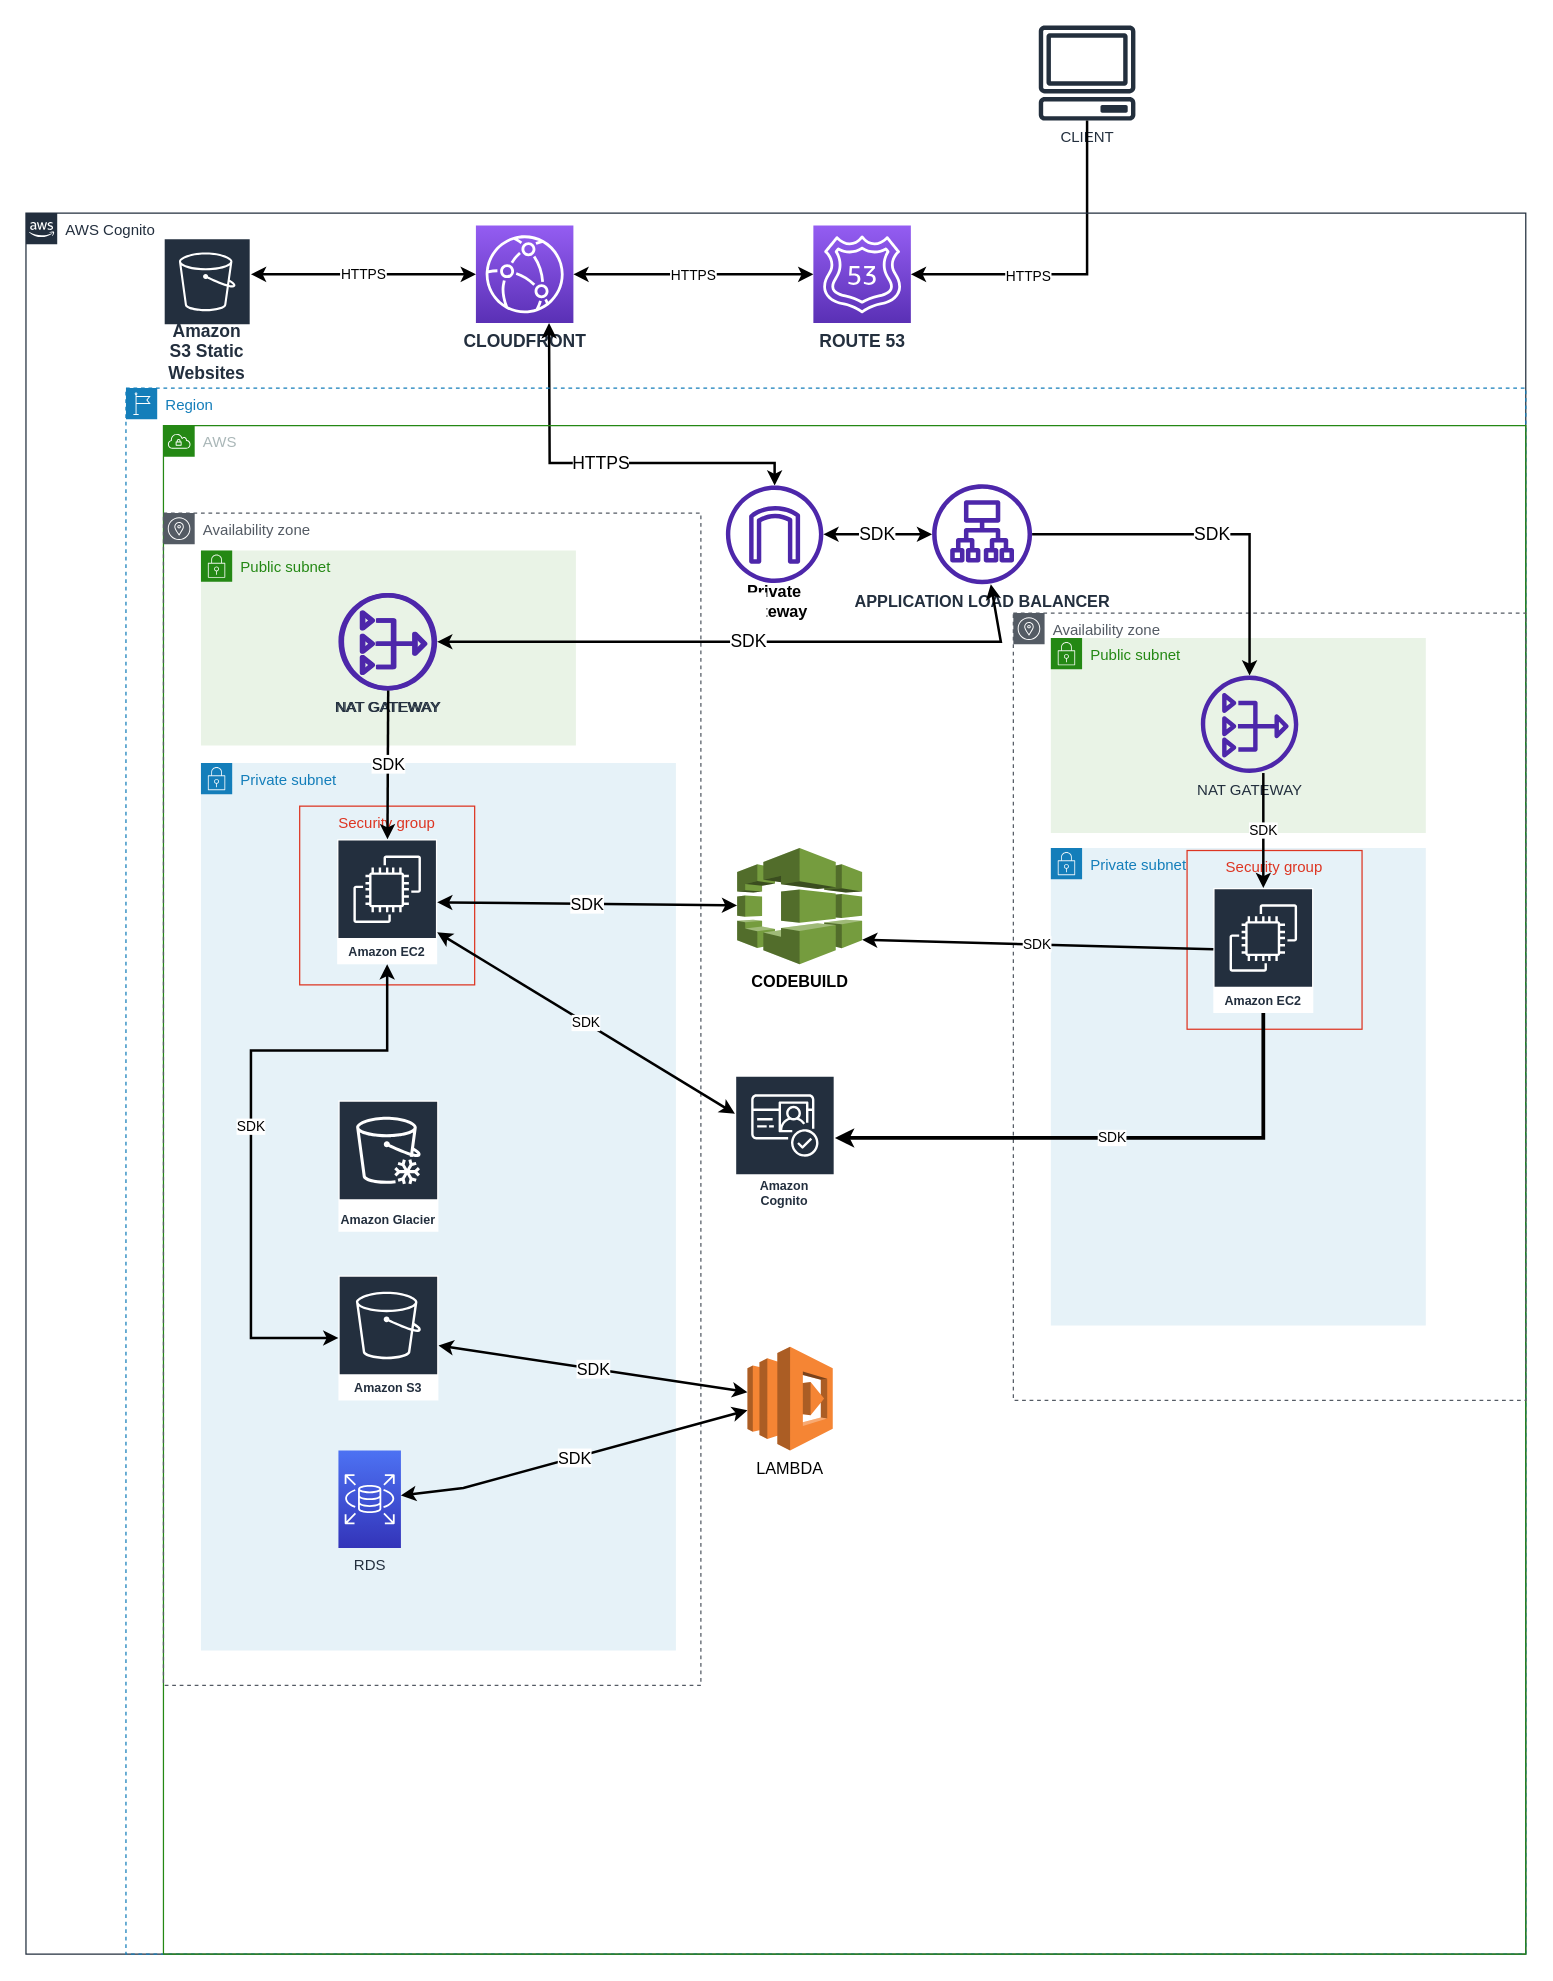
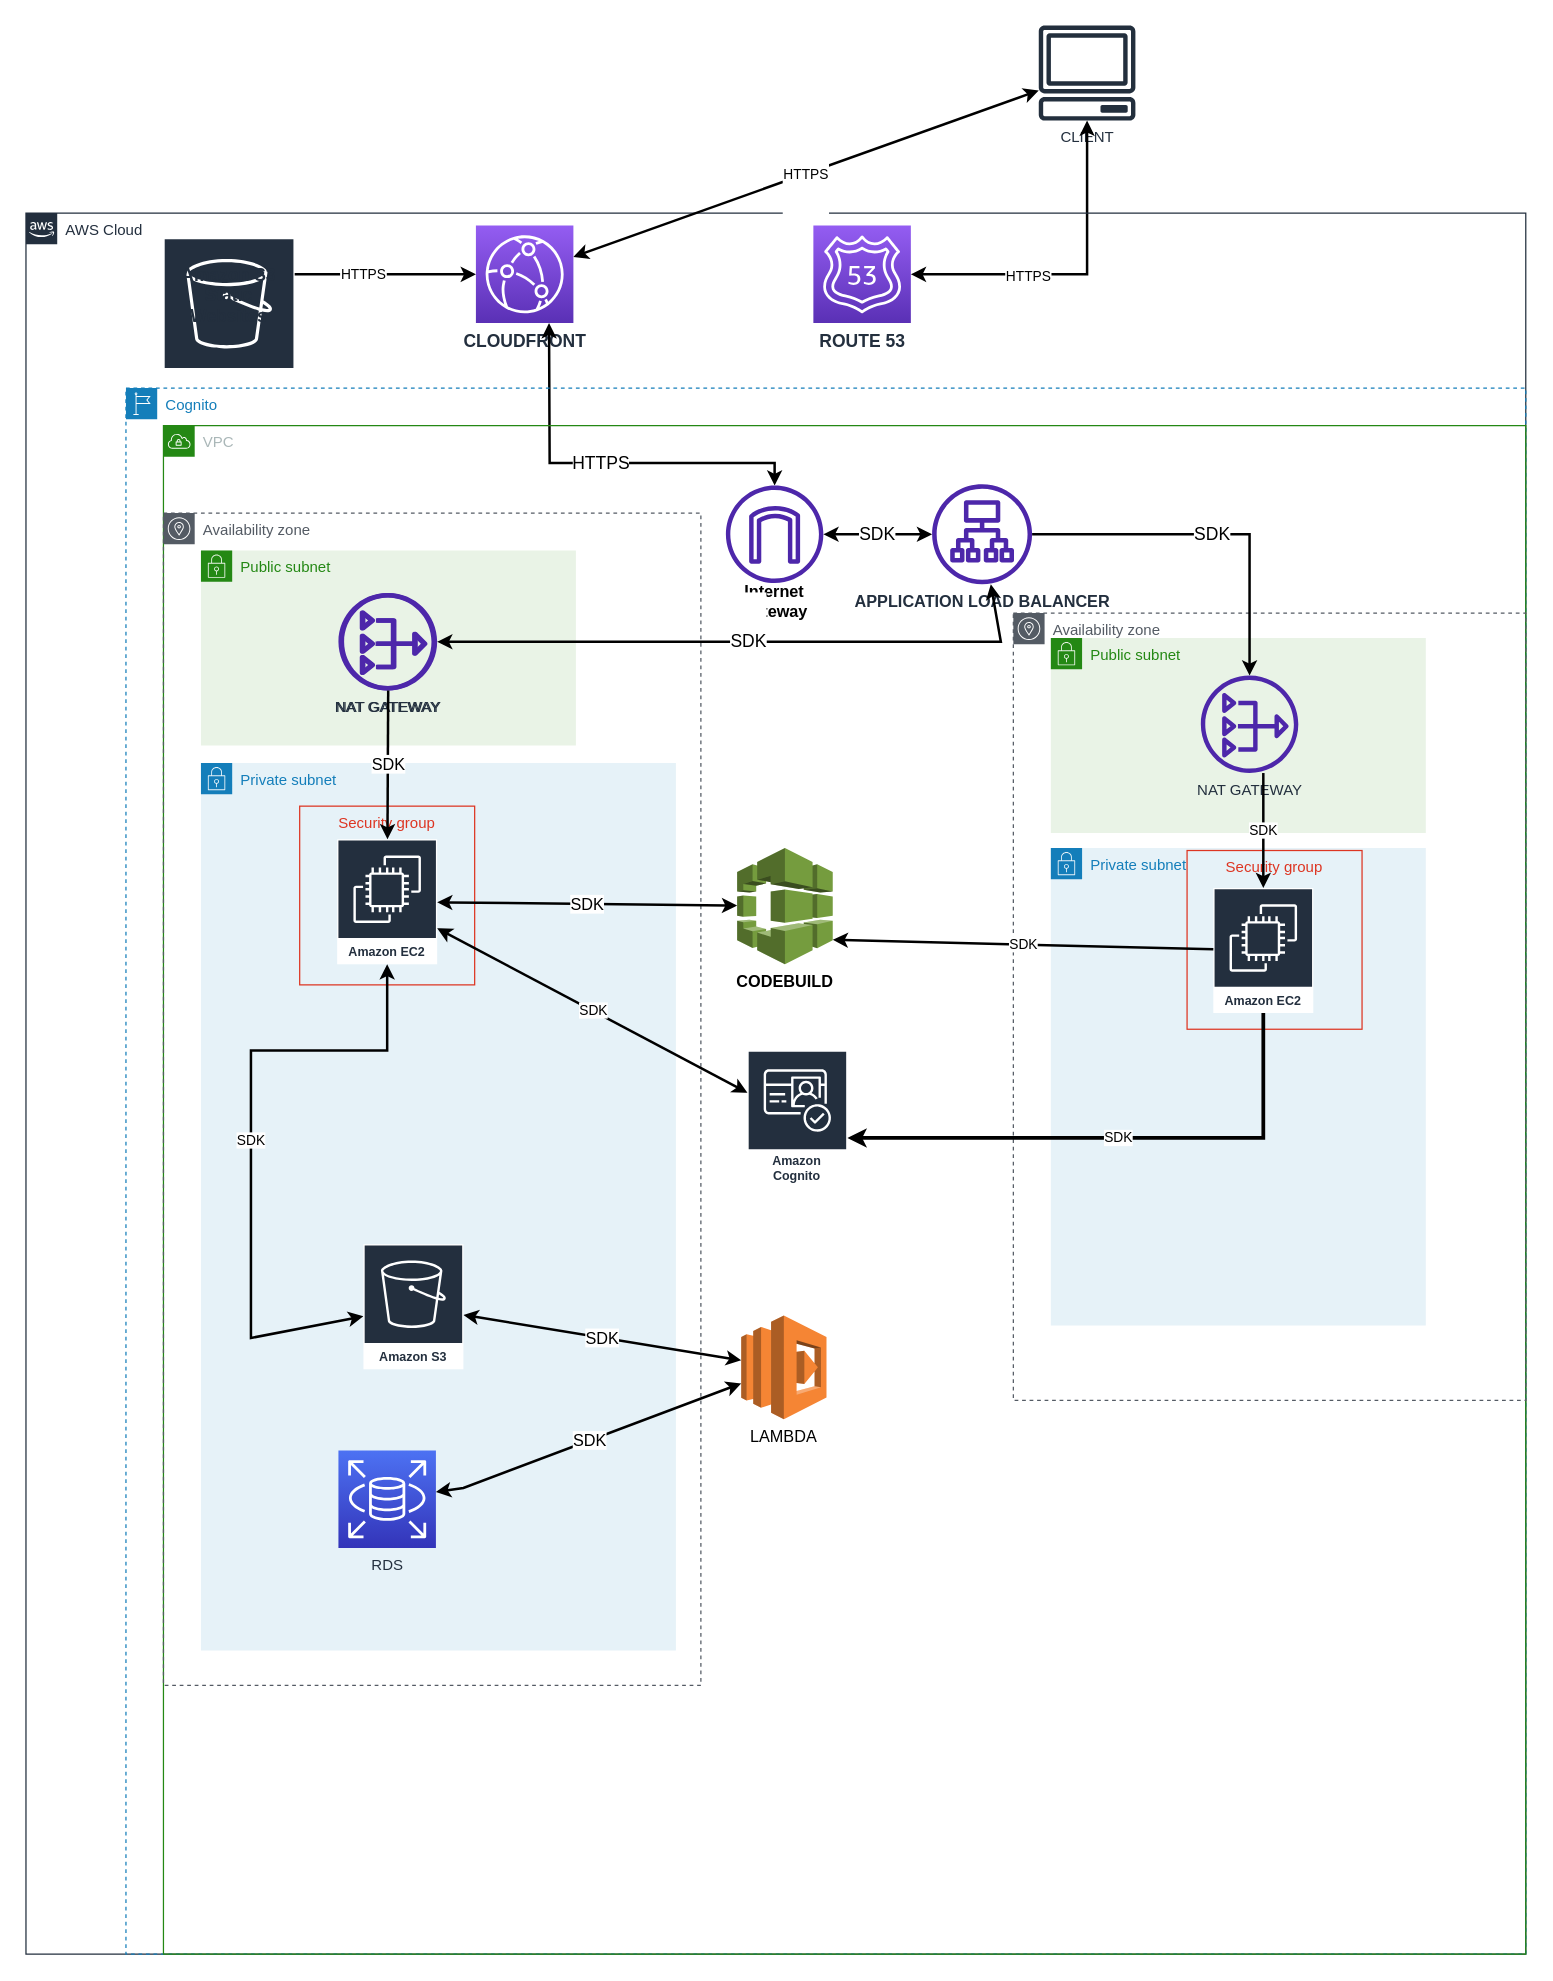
- <mxCell id="3" value="" style="endArrow=none;startArrow=classic;html=1;rounded=0;strokeWidth=2;" parent="1" source="8" target="2" edge="1"><mxGeometry width="50" height="50" relative="1" as="geometry"><mxPoint x="120" y="650" as="sourcePoint" /><mxPoint x="830" y="329" as="targetPoint" /><Array as="points"><mxPoint x="869" y="219" /></Array></mxGeometry></mxCell>
+ <mxCell id="3" value="" style="endArrow=classic;startArrow=classic;html=1;rounded=0;strokeWidth=2;" parent="1" source="8" target="2" edge="1"><mxGeometry width="50" height="50" relative="1" as="geometry"><mxPoint x="120" y="650" as="sourcePoint" /><mxPoint x="830" y="329" as="targetPoint" /><Array as="points"><mxPoint x="869" y="219" /></Array></mxGeometry></mxCell>
- <mxCell id="5" value="AWS Cognito" style="points=[[0,0],[0.25,0],[0.5,0],[0.75,0],[1,0],[1,0.25],[1,0.5],[1,0.75],[1,1],[0.75,1],[0.5,1],[0.25,1],[0,1],[0,0.75],[0,0.5],[0,0.25]];outlineConnect=0;gradientColor=none;html=1;whiteSpace=wrap;fontSize=12;fontStyle=0;shape=mxgraph.aws4.group;grIcon=mxgraph.aws4.group_aws_cloud_alt;strokeColor=#232F3E;fillColor=none;verticalAlign=top;align=left;spacingLeft=30;fontColor=#232F3E;dashed=0;labelBackgroundColor=#ffffff;container=1;pointerEvents=0;collapsible=0;recursiveResize=0;" parent="1" vertex="1"><mxGeometry x="20" y="170" width="1200" height="1393" as="geometry" /></mxCell>
+ <mxCell id="5" value="AWS Cloud" style="points=[[0,0],[0.25,0],[0.5,0],[0.75,0],[1,0],[1,0.25],[1,0.5],[1,0.75],[1,1],[0.75,1],[0.5,1],[0.25,1],[0,1],[0,0.75],[0,0.5],[0,0.25]];outlineConnect=0;gradientColor=none;html=1;whiteSpace=wrap;fontSize=12;fontStyle=0;shape=mxgraph.aws4.group;grIcon=mxgraph.aws4.group_aws_cloud_alt;strokeColor=#232F3E;fillColor=none;verticalAlign=top;align=left;spacingLeft=30;fontColor=#232F3E;dashed=0;labelBackgroundColor=#ffffff;container=1;pointerEvents=0;collapsible=0;recursiveResize=0;" parent="1" vertex="1"><mxGeometry x="20" y="170" width="1200" height="1393" as="geometry" /></mxCell>
- <mxCell id="9" value="&#10;&#10;&lt;span style=&quot;color: rgb(0, 0, 0); font-family: helvetica; font-size: 11px; font-style: normal; font-weight: 400; letter-spacing: normal; text-align: center; text-indent: 0px; text-transform: none; word-spacing: 0px; background-color: rgb(255, 255, 255); display: inline; float: none;&quot;&gt;HTTPS&lt;/span&gt;&#10;&#10;" style="endArrow=classic;startArrow=classic;html=1;rounded=0;fontSize=13;strokeWidth=2;entryX=0;entryY=0.5;entryDx=0;entryDy=0;entryPerimeter=0;" parent="5" source="6" target="8" edge="1"><mxGeometry width="50" height="50" relative="1" as="geometry"><mxPoint x="460" y="130" as="sourcePoint" /><mxPoint x="510" y="80" as="targetPoint" /></mxGeometry></mxCell>
+ <mxCell id="9" value="&#10;&#10;&lt;span style=&quot;color: rgb(0, 0, 0); font-family: helvetica; font-size: 11px; font-style: normal; font-weight: 400; letter-spacing: normal; text-align: center; text-indent: 0px; text-transform: none; word-spacing: 0px; background-color: rgb(255, 255, 255); display: inline; float: none;&quot;&gt;HTTPS&lt;/span&gt;&#10;&#10;" style="endArrow=classic;startArrow=classic;html=1;rounded=0;fontSize=13;strokeWidth=2;" parent="5" source="6" target="2" edge="1"><mxGeometry width="50" height="50" relative="1" as="geometry"><mxPoint x="460" y="130" as="sourcePoint" /><mxPoint x="510" y="80" as="targetPoint" /></mxGeometry></mxCell>
- <mxCell id="10" value="&lt;font style=&quot;font-size: 14px&quot;&gt;Amazon S3 Static Websites&lt;/font&gt;" style="sketch=0;outlineConnect=0;fontColor=#232F3E;gradientColor=none;strokeColor=#ffffff;fillColor=#232F3E;dashed=0;verticalLabelPosition=middle;verticalAlign=bottom;align=center;html=1;whiteSpace=wrap;fontSize=10;fontStyle=1;spacing=3;shape=mxgraph.aws4.productIcon;prIcon=mxgraph.aws4.s3;" parent="5" vertex="1"><mxGeometry x="110" y="20" width="70" height="120" as="geometry" /></mxCell>
+ <mxCell id="10" value="&lt;font style=&quot;font-size: 14px&quot;&gt;Amazon S3 Static Websites&lt;/font&gt;" style="sketch=0;outlineConnect=0;fontColor=#232F3E;gradientColor=none;strokeColor=#ffffff;fillColor=#232F3E;dashed=0;verticalLabelPosition=middle;verticalAlign=bottom;align=center;html=1;whiteSpace=wrap;fontSize=10;fontStyle=1;spacing=3;shape=mxgraph.aws4.productIcon;prIcon=mxgraph.aws4.s3;" parent="5" vertex="1"><mxGeometry x="110" y="20" width="105" height="75" as="geometry" /></mxCell>
- <mxCell id="12" value="Region" style="points=[[0,0],[0.25,0],[0.5,0],[0.75,0],[1,0],[1,0.25],[1,0.5],[1,0.75],[1,1],[0.75,1],[0.5,1],[0.25,1],[0,1],[0,0.75],[0,0.5],[0,0.25]];outlineConnect=0;gradientColor=none;html=1;whiteSpace=wrap;fontSize=12;fontStyle=0;container=1;pointerEvents=0;collapsible=0;recursiveResize=0;shape=mxgraph.aws4.group;grIcon=mxgraph.aws4.group_region;strokeColor=#147EBA;fillColor=none;verticalAlign=top;align=left;spacingLeft=30;fontColor=#147EBA;dashed=1;" parent="5" vertex="1"><mxGeometry x="80" y="140" width="1120" height="1253" as="geometry" /></mxCell>
+ <mxCell id="12" value="Cognito" style="points=[[0,0],[0.25,0],[0.5,0],[0.75,0],[1,0],[1,0.25],[1,0.5],[1,0.75],[1,1],[0.75,1],[0.5,1],[0.25,1],[0,1],[0,0.75],[0,0.5],[0,0.25]];outlineConnect=0;gradientColor=none;html=1;whiteSpace=wrap;fontSize=12;fontStyle=0;container=1;pointerEvents=0;collapsible=0;recursiveResize=0;shape=mxgraph.aws4.group;grIcon=mxgraph.aws4.group_region;strokeColor=#147EBA;fillColor=none;verticalAlign=top;align=left;spacingLeft=30;fontColor=#147EBA;dashed=1;" parent="5" vertex="1"><mxGeometry x="80" y="140" width="1120" height="1253" as="geometry" /></mxCell>
- <mxCell id="13" value="AWS" style="points=[[0,0],[0.25,0],[0.5,0],[0.75,0],[1,0],[1,0.25],[1,0.5],[1,0.75],[1,1],[0.75,1],[0.5,1],[0.25,1],[0,1],[0,0.75],[0,0.5],[0,0.25]];outlineConnect=0;gradientColor=none;html=1;whiteSpace=wrap;fontSize=12;fontStyle=0;container=1;pointerEvents=0;collapsible=0;recursiveResize=0;shape=mxgraph.aws4.group;grIcon=mxgraph.aws4.group_vpc;strokeColor=#248814;fillColor=none;verticalAlign=top;align=left;spacingLeft=30;fontColor=#AAB7B8;dashed=0;" parent="12" vertex="1"><mxGeometry x="30" y="30" width="1090" height="1223" as="geometry" /></mxCell>
+ <mxCell id="13" value="VPC" style="points=[[0,0],[0.25,0],[0.5,0],[0.75,0],[1,0],[1,0.25],[1,0.5],[1,0.75],[1,1],[0.75,1],[0.5,1],[0.25,1],[0,1],[0,0.75],[0,0.5],[0,0.25]];outlineConnect=0;gradientColor=none;html=1;whiteSpace=wrap;fontSize=12;fontStyle=0;container=1;pointerEvents=0;collapsible=0;recursiveResize=0;shape=mxgraph.aws4.group;grIcon=mxgraph.aws4.group_vpc;strokeColor=#248814;fillColor=none;verticalAlign=top;align=left;spacingLeft=30;fontColor=#AAB7B8;dashed=0;" parent="12" vertex="1"><mxGeometry x="30" y="30" width="1090" height="1223" as="geometry" /></mxCell>
- <mxCell id="30" value="&lt;font style=&quot;font-size: 13px&quot;&gt;&lt;b&gt;Private Gateway&lt;/b&gt;&lt;/font&gt;" style="text;html=1;strokeColor=none;fillColor=none;align=center;verticalAlign=middle;whiteSpace=wrap;rounded=0;" parent="13" vertex="1"><mxGeometry x="459" y="126" width="60" height="30" as="geometry" /></mxCell>
+ <mxCell id="30" value="&lt;font style=&quot;font-size: 13px&quot;&gt;&lt;b&gt;Internet Gateway&lt;/b&gt;&lt;/font&gt;" style="text;html=1;strokeColor=none;fillColor=none;align=center;verticalAlign=middle;whiteSpace=wrap;rounded=0;" parent="13" vertex="1"><mxGeometry x="459" y="126" width="60" height="30" as="geometry" /></mxCell>
- <mxCell id="40" value="&lt;b&gt;CODEBUILD&lt;/b&gt;" style="outlineConnect=0;dashed=0;verticalLabelPosition=bottom;verticalAlign=top;align=center;html=1;shape=mxgraph.aws3.codebuild;fillColor=#759C3E;gradientColor=none;fontSize=13;" parent="13" vertex="1"><mxGeometry x="459" y="338" width="100" height="93" as="geometry" /></mxCell>
+ <mxCell id="40" value="&lt;b&gt;CODEBUILD&lt;/b&gt;" style="outlineConnect=0;dashed=0;verticalLabelPosition=bottom;verticalAlign=top;align=center;html=1;shape=mxgraph.aws3.codebuild;fillColor=#759C3E;gradientColor=none;fontSize=13;" parent="13" vertex="1"><mxGeometry x="459" y="338" width="76.5" height="93" as="geometry" /></mxCell>
- <mxCell id="38" value="Amazon Cognito" style="sketch=0;outlineConnect=0;fontColor=#232F3E;gradientColor=none;strokeColor=#ffffff;fillColor=#232F3E;dashed=0;verticalLabelPosition=middle;verticalAlign=bottom;align=center;html=1;whiteSpace=wrap;fontSize=10;fontStyle=1;spacing=3;shape=mxgraph.aws4.productIcon;prIcon=mxgraph.aws4.cognito;" parent="13" vertex="1"><mxGeometry x="457.25" y="520" width="80" height="110" as="geometry" /></mxCell>
+ <mxCell id="38" value="Amazon Cognito" style="sketch=0;outlineConnect=0;fontColor=#232F3E;gradientColor=none;strokeColor=#ffffff;fillColor=#232F3E;dashed=0;verticalLabelPosition=middle;verticalAlign=bottom;align=center;html=1;whiteSpace=wrap;fontSize=10;fontStyle=1;spacing=3;shape=mxgraph.aws4.productIcon;prIcon=mxgraph.aws4.cognito;" parent="13" vertex="1"><mxGeometry x="467.25" y="500" width="80" height="110" as="geometry" /></mxCell>
- <mxCell id="25" value="Amazon Glacier" style="sketch=0;outlineConnect=0;fontColor=#232F3E;gradientColor=none;strokeColor=#ffffff;fillColor=#232F3E;dashed=0;verticalLabelPosition=middle;verticalAlign=bottom;align=center;html=1;whiteSpace=wrap;fontSize=10;fontStyle=1;spacing=3;shape=mxgraph.aws4.productIcon;prIcon=mxgraph.aws4.glacier;" parent="21" vertex="1"><mxGeometry x="110" y="270" width="80" height="105" as="geometry" /></mxCell>
- <mxCell id="47" value="Amazon S3" style="sketch=0;outlineConnect=0;fontColor=#232F3E;gradientColor=none;strokeColor=#ffffff;fillColor=#232F3E;dashed=0;verticalLabelPosition=middle;verticalAlign=bottom;align=center;html=1;whiteSpace=wrap;fontSize=10;fontStyle=1;spacing=3;shape=mxgraph.aws4.productIcon;prIcon=mxgraph.aws4.s3;" vertex="1" parent="13"><mxGeometry x="140" y="680" width="80" height="100" as="geometry" /></mxCell>
+ <mxCell id="47" value="Amazon S3" style="sketch=0;outlineConnect=0;fontColor=#232F3E;gradientColor=none;strokeColor=#ffffff;fillColor=#232F3E;dashed=0;verticalLabelPosition=middle;verticalAlign=bottom;align=center;html=1;whiteSpace=wrap;fontSize=10;fontStyle=1;spacing=3;shape=mxgraph.aws4.productIcon;prIcon=mxgraph.aws4.s3;" vertex="1" parent="13"><mxGeometry x="160" y="655" width="80" height="100" as="geometry" /></mxCell>
- <mxCell id="45" value="LAMBDA" style="outlineConnect=0;dashed=0;verticalLabelPosition=bottom;verticalAlign=top;align=center;html=1;shape=mxgraph.aws3.lambda;fillColor=#F58534;gradientColor=none;fontSize=13;" parent="13" vertex="1"><mxGeometry x="467.25" y="737" width="68.25" height="83" as="geometry" /></mxCell>
+ <mxCell id="45" value="LAMBDA" style="outlineConnect=0;dashed=0;verticalLabelPosition=bottom;verticalAlign=top;align=center;html=1;shape=mxgraph.aws3.lambda;fillColor=#F58534;gradientColor=none;fontSize=13;" parent="13" vertex="1"><mxGeometry x="462.25" y="712" width="68.25" height="83" as="geometry" /></mxCell>
- <mxCell id="24" value="RDS" style="sketch=0;points=[[0,0,0],[0.25,0,0],[0.5,0,0],[0.75,0,0],[1,0,0],[0,1,0],[0.25,1,0],[0.5,1,0],[0.75,1,0],[1,1,0],[0,0.25,0],[0,0.5,0],[0,0.75,0],[1,0.25,0],[1,0.5,0],[1,0.75,0]];outlineConnect=0;fontColor=#232F3E;gradientColor=#4D72F3;gradientDirection=north;fillColor=#3334B9;strokeColor=#ffffff;dashed=0;verticalLabelPosition=bottom;verticalAlign=top;align=center;html=1;fontSize=12;fontStyle=0;aspect=fixed;shape=mxgraph.aws4.resourceIcon;resIcon=mxgraph.aws4.rds;" parent="21" vertex="1"><mxGeometry x="110" y="550" width="50" height="78" as="geometry" /></mxCell>
+ <mxCell id="24" value="RDS" style="sketch=0;points=[[0,0,0],[0.25,0,0],[0.5,0,0],[0.75,0,0],[1,0,0],[0,1,0],[0.25,1,0],[0.5,1,0],[0.75,1,0],[1,1,0],[0,0.25,0],[0,0.5,0],[0,0.75,0],[1,0.25,0],[1,0.5,0],[1,0.75,0]];outlineConnect=0;fontColor=#232F3E;gradientColor=#4D72F3;gradientDirection=north;fillColor=#3334B9;strokeColor=#ffffff;dashed=0;verticalLabelPosition=bottom;verticalAlign=top;align=center;html=1;fontSize=12;fontStyle=0;aspect=fixed;shape=mxgraph.aws4.resourceIcon;resIcon=mxgraph.aws4.rds;" parent="21" vertex="1"><mxGeometry x="110" y="550" width="78" height="78" as="geometry" /></mxCell>
